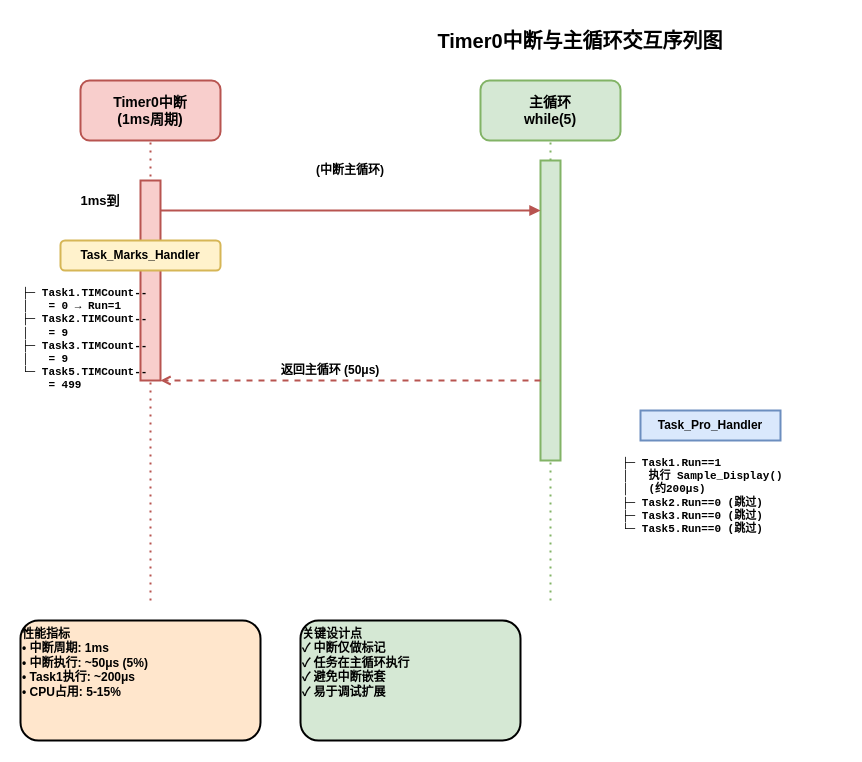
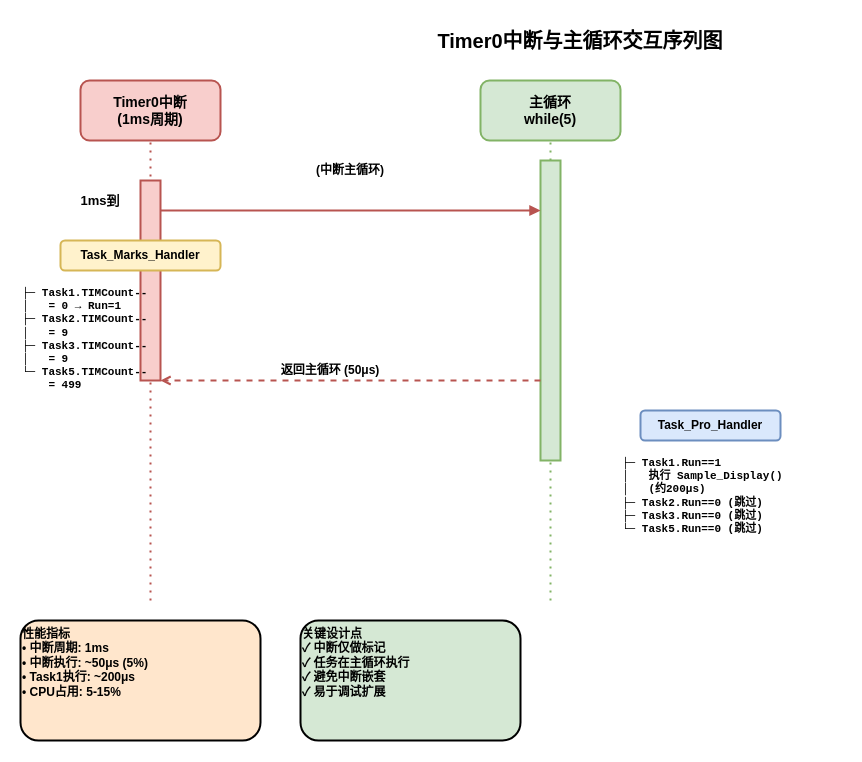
- <mxCell id="16" value="Task_Pro_Handler" style="whiteSpace=wrap;html=1;fillColor=#dae8fc;strokeColor=#6c8ebf;strokeWidth=2;fontSize=12;fontStyle=1;fontColor=#000000;align=center;rounded=0;" parent="1" vertex="1"><mxGeometry x="640" y="410" width="140" height="30" as="geometry" /></mxCell>
+ <mxCell id="16" value="Task_Pro_Handler" style="rounded=1;whiteSpace=wrap;html=1;fillColor=#dae8fc;strokeColor=#6c8ebf;strokeWidth=2;fontSize=12;fontStyle=1;fontColor=#000000;align=center;" parent="1" vertex="1"><mxGeometry x="640" y="410" width="140" height="30" as="geometry" /></mxCell>
